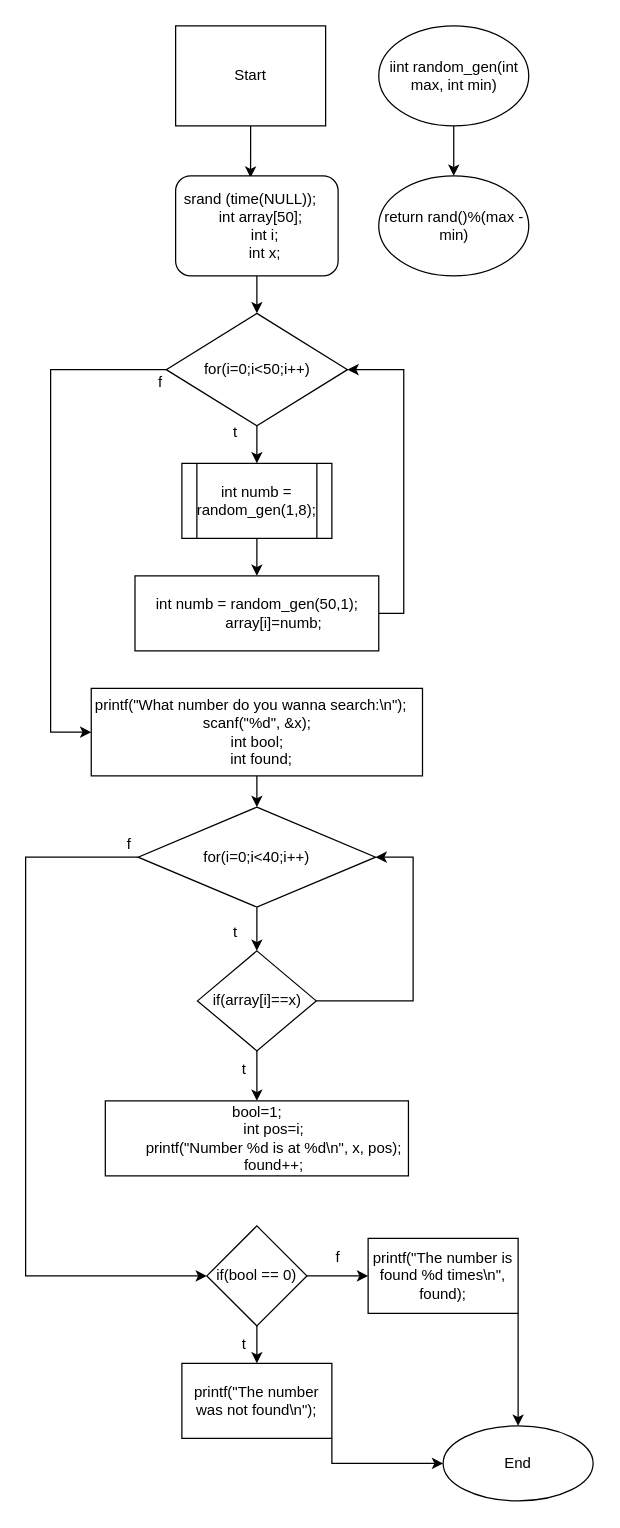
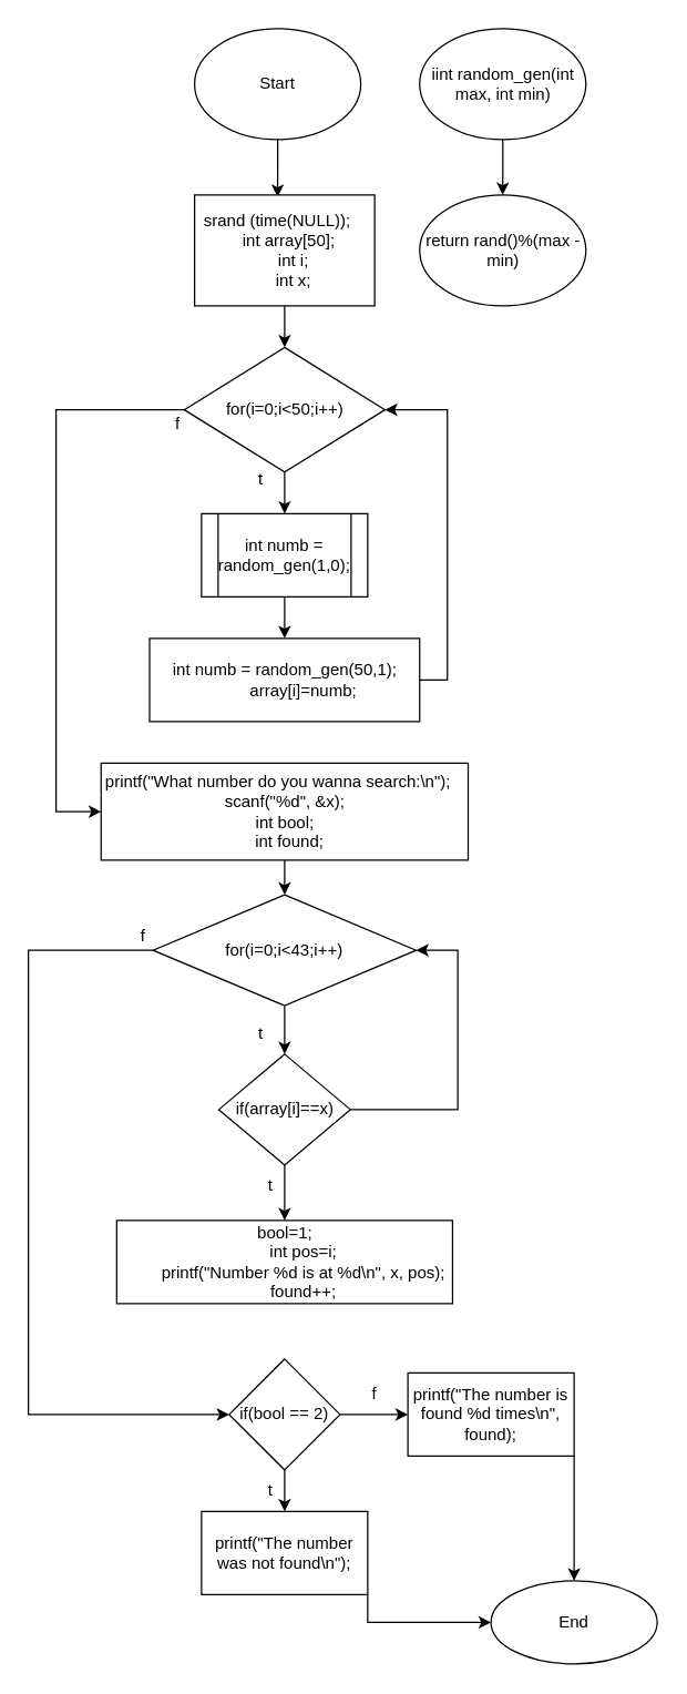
- <mxCell id="3" value="Start" style="whiteSpace=wrap;html=1;rounded=0;" parent="1" vertex="1"><mxGeometry x="140" y="20" width="120" height="80" as="geometry" /></mxCell>
+ <mxCell id="3" value="Start" style="ellipse;whiteSpace=wrap;html=1;" parent="1" vertex="1"><mxGeometry x="140" y="20" width="120" height="80" as="geometry" /></mxCell>
- <mxCell id="5" value="&lt;div&gt;srand (time(NULL));&amp;nbsp; &amp;nbsp; &amp;nbsp;&amp;nbsp;&lt;span&gt;int array[50];&lt;/span&gt;&lt;/div&gt;&lt;div&gt;&amp;nbsp; &amp;nbsp; int i;&lt;/div&gt;&lt;div&gt;&amp;nbsp; &amp;nbsp; int x;&lt;/div&gt;" style="whiteSpace=wrap;html=1;rounded=1;" parent="1" vertex="1"><mxGeometry x="140" y="140" width="130" height="80" as="geometry" /></mxCell>
+ <mxCell id="5" value="&lt;div&gt;srand (time(NULL));&amp;nbsp; &amp;nbsp; &amp;nbsp;&amp;nbsp;&lt;span&gt;int array[50];&lt;/span&gt;&lt;/div&gt;&lt;div&gt;&amp;nbsp; &amp;nbsp; int i;&lt;/div&gt;&lt;div&gt;&amp;nbsp; &amp;nbsp; int x;&lt;/div&gt;" style="rounded=0;whiteSpace=wrap;html=1;" parent="1" vertex="1"><mxGeometry x="140" y="140" width="130" height="80" as="geometry" /></mxCell>
- <mxCell id="36" value="&lt;span&gt;int numb = random_gen(1,8);&lt;/span&gt;" style="shape=process;whiteSpace=wrap;html=1;backgroundOutline=1;" vertex="1" parent="1"><mxGeometry x="145" y="370" width="120" height="60" as="geometry" /></mxCell>
+ <mxCell id="36" value="&lt;span&gt;int numb = random_gen(1,0);&lt;/span&gt;" style="shape=process;whiteSpace=wrap;html=1;backgroundOutline=1;" vertex="1" parent="1"><mxGeometry x="145" y="370" width="120" height="60" as="geometry" /></mxCell>
- <mxCell id="15" value="for(i=0;i&amp;lt;40;i++)" style="rhombus;whiteSpace=wrap;html=1;" parent="1" vertex="1"><mxGeometry x="110" y="645" width="190" height="80" as="geometry" /></mxCell>
+ <mxCell id="15" value="for(i=0;i&amp;lt;43;i++)" style="rhombus;whiteSpace=wrap;html=1;" parent="1" vertex="1"><mxGeometry x="110" y="645" width="190" height="80" as="geometry" /></mxCell>
- <mxCell id="22" value="if(bool == 0)" style="rhombus;whiteSpace=wrap;html=1;" parent="1" vertex="1"><mxGeometry x="165" y="980" width="80" height="80" as="geometry" /></mxCell>
+ <mxCell id="22" value="if(bool == 2)" style="rhombus;whiteSpace=wrap;html=1;" parent="1" vertex="1"><mxGeometry x="165" y="980" width="80" height="80" as="geometry" /></mxCell>
